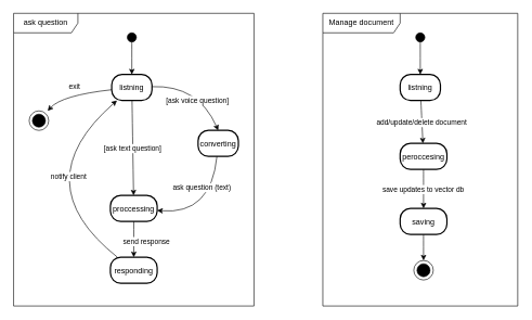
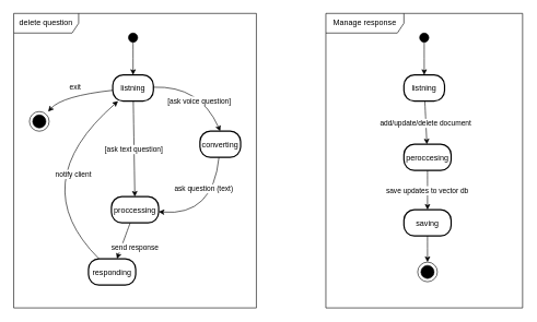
- <mxCell id="23" value="ask question" style="shape=umlFrame;whiteSpace=wrap;html=1;pointerEvents=0;width=99;height=30;" vertex="1" parent="1"><mxGeometry x="20" y="20" width="370" height="450" as="geometry" /></mxCell>
+ <mxCell id="23" value="delete question" style="shape=umlFrame;whiteSpace=wrap;html=1;pointerEvents=0;width=99;height=30;" vertex="1" parent="1"><mxGeometry x="20" y="20" width="370" height="450" as="geometry" /></mxCell>
- <mxCell id="22" value="Manage document" style="shape=umlFrame;whiteSpace=wrap;html=1;pointerEvents=0;width=119;height=30;" vertex="1" parent="1"><mxGeometry x="496" y="20" width="300" height="450" as="geometry" /></mxCell>
+ <mxCell id="22" value="Manage response" style="shape=umlFrame;whiteSpace=wrap;html=1;pointerEvents=0;width=119;height=30;" vertex="1" parent="1"><mxGeometry x="496" y="20" width="300" height="450" as="geometry" /></mxCell>
- <mxCell id="24" value="responding" style="rounded=1;arcSize=40;strokeWidth=2" vertex="1" parent="1"><mxGeometry x="169" y="395" width="72" height="40" as="geometry" /></mxCell>
+ <mxCell id="24" value="responding" style="rounded=1;arcSize=40;strokeWidth=2" vertex="1" parent="1"><mxGeometry x="134" y="395" width="72" height="40" as="geometry" /></mxCell>
